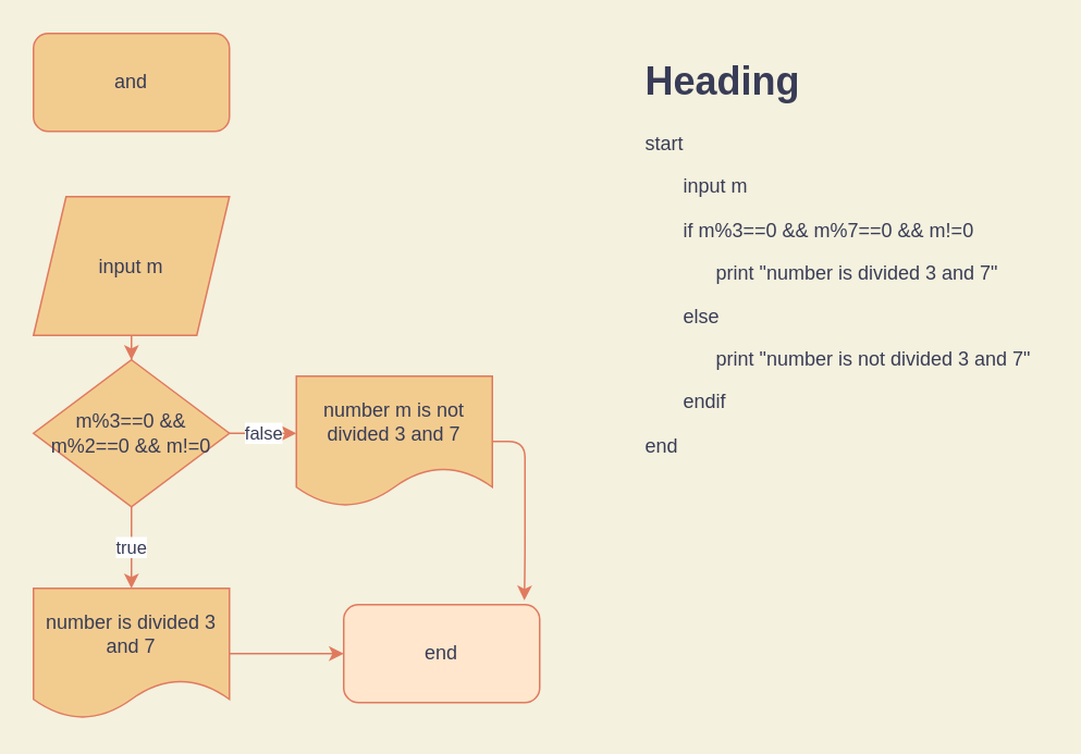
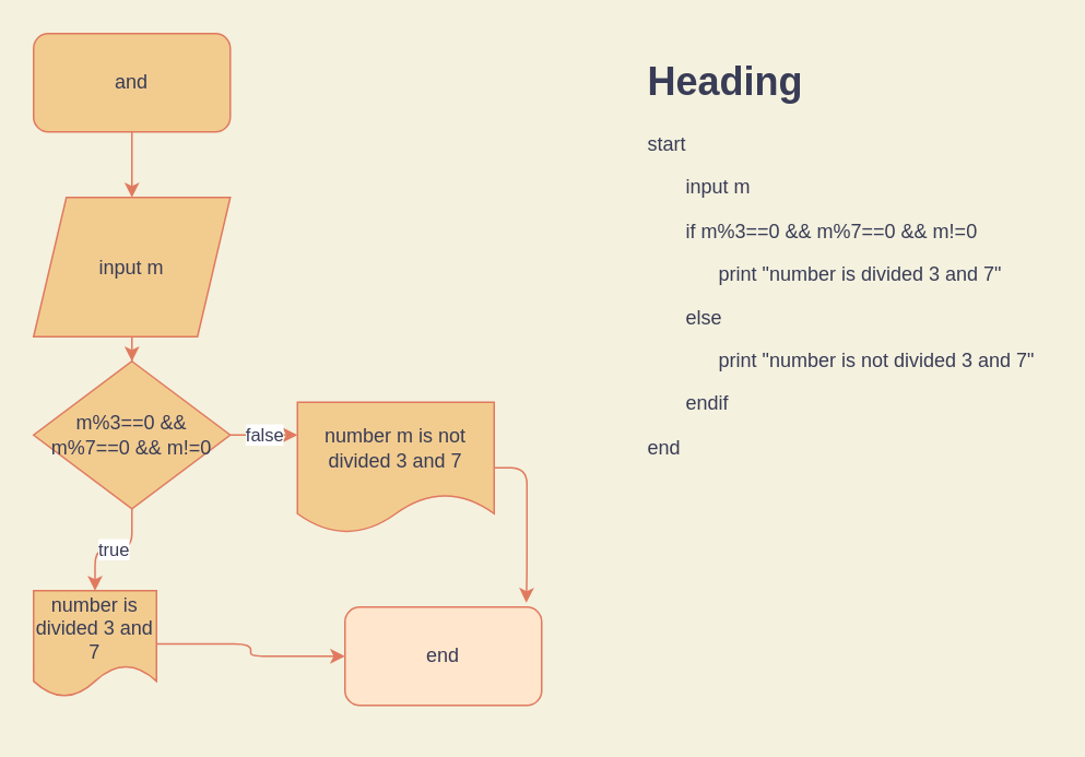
+ <mxCell id="2" value="" style="edgeStyle=orthogonalEdgeStyle;curved=0;rounded=1;sketch=0;orthogonalLoop=1;jettySize=auto;html=1;fontColor=#393C56;strokeColor=#E07A5F;fillColor=#F2CC8F;" parent="1" source="3" target="5" edge="1"><mxGeometry relative="1" as="geometry" /></mxCell>
- <mxCell id="8" value="m%3==0 &amp;amp;&amp;amp; m%2==0 &amp;amp;&amp;amp; m!=0" style="rhombus;whiteSpace=wrap;html=1;rounded=0;sketch=0;fontColor=#393C56;strokeColor=#E07A5F;fillColor=#F2CC8F;" parent="1" vertex="1"><mxGeometry x="20" y="220" width="120" height="90" as="geometry" /></mxCell>
+ <mxCell id="8" value="m%3==0 &amp;amp;&amp;amp; m%7==0 &amp;amp;&amp;amp; m!=0" style="rhombus;whiteSpace=wrap;html=1;rounded=0;sketch=0;fontColor=#393C56;strokeColor=#E07A5F;fillColor=#F2CC8F;" parent="1" vertex="1"><mxGeometry x="20" y="220" width="120" height="90" as="geometry" /></mxCell>
- <mxCell id="10" value="number m is not divided 3 and 7" style="shape=document;whiteSpace=wrap;html=1;boundedLbl=1;rounded=0;sketch=0;fontColor=#393C56;strokeColor=#E07A5F;fillColor=#F2CC8F;" parent="1" vertex="1"><mxGeometry x="181" y="230" width="120" height="80" as="geometry" /></mxCell>
+ <mxCell id="10" value="number m is not divided 3 and 7" style="shape=document;whiteSpace=wrap;html=1;boundedLbl=1;rounded=0;sketch=0;fontColor=#393C56;strokeColor=#E07A5F;fillColor=#F2CC8F;" parent="1" vertex="1"><mxGeometry x="181" y="245" width="120" height="80" as="geometry" /></mxCell>
- <mxCell id="12" value="number is divided 3 and 7" style="shape=document;whiteSpace=wrap;html=1;boundedLbl=1;rounded=0;sketch=0;fontColor=#393C56;strokeColor=#E07A5F;fillColor=#F2CC8F;" parent="1" vertex="1"><mxGeometry x="20" y="360" width="120" height="80" as="geometry" /></mxCell>
+ <mxCell id="12" value="number is divided 3 and 7" style="shape=document;whiteSpace=wrap;html=1;boundedLbl=1;rounded=0;sketch=0;fontColor=#393C56;strokeColor=#E07A5F;fillColor=#F2CC8F;" parent="1" vertex="1"><mxGeometry x="20" y="360" width="75" height="65" as="geometry" /></mxCell>
